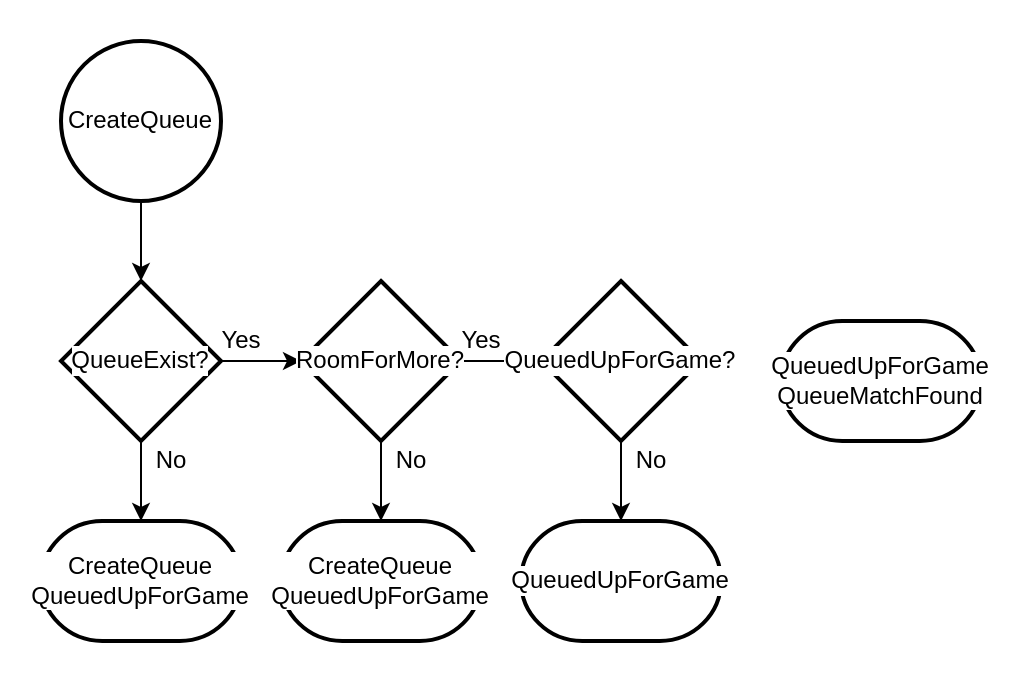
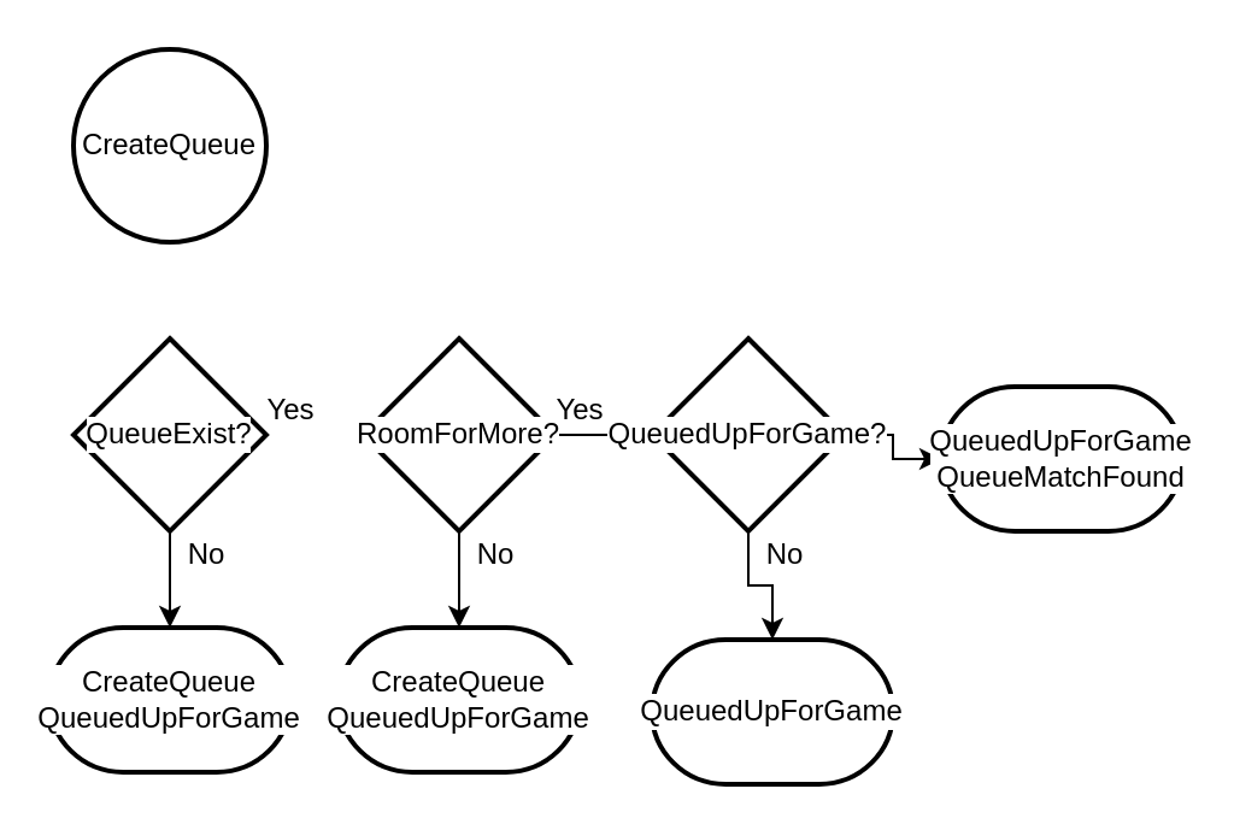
- <mxCell id="2" style="edgeStyle=orthogonalEdgeStyle;rounded=0;orthogonalLoop=1;jettySize=auto;html=1;exitX=0.5;exitY=1;exitDx=0;exitDy=0;exitPerimeter=0;entryX=0.5;entryY=0;entryDx=0;entryDy=0;entryPerimeter=0;" edge="1" parent="1" source="3" target="6"><mxGeometry relative="1" as="geometry" /></mxCell>
- <mxCell id="4" style="edgeStyle=orthogonalEdgeStyle;rounded=0;orthogonalLoop=1;jettySize=auto;html=1;entryX=0;entryY=0.5;entryDx=0;entryDy=0;entryPerimeter=0;" edge="1" parent="1" source="6" target="9"><mxGeometry relative="1" as="geometry" /></mxCell>
+ <mxCell id="16" style="edgeStyle=orthogonalEdgeStyle;rounded=0;orthogonalLoop=1;jettySize=auto;html=1;" edge="1" parent="1" source="17" target="19"><mxGeometry relative="1" as="geometry" /></mxCell>
- <mxCell id="12" value="QueuedUpForGame" style="strokeWidth=2;html=1;shape=mxgraph.flowchart.terminator;whiteSpace=wrap;labelBackgroundColor=#ffffff;" vertex="1" parent="1"><mxGeometry x="260" y="260" width="100" height="60" as="geometry" /></mxCell>
+ <mxCell id="12" value="QueuedUpForGame" style="strokeWidth=2;html=1;shape=mxgraph.flowchart.terminator;whiteSpace=wrap;labelBackgroundColor=#ffffff;" vertex="1" parent="1"><mxGeometry x="270" y="265" width="100" height="60" as="geometry" /></mxCell>
